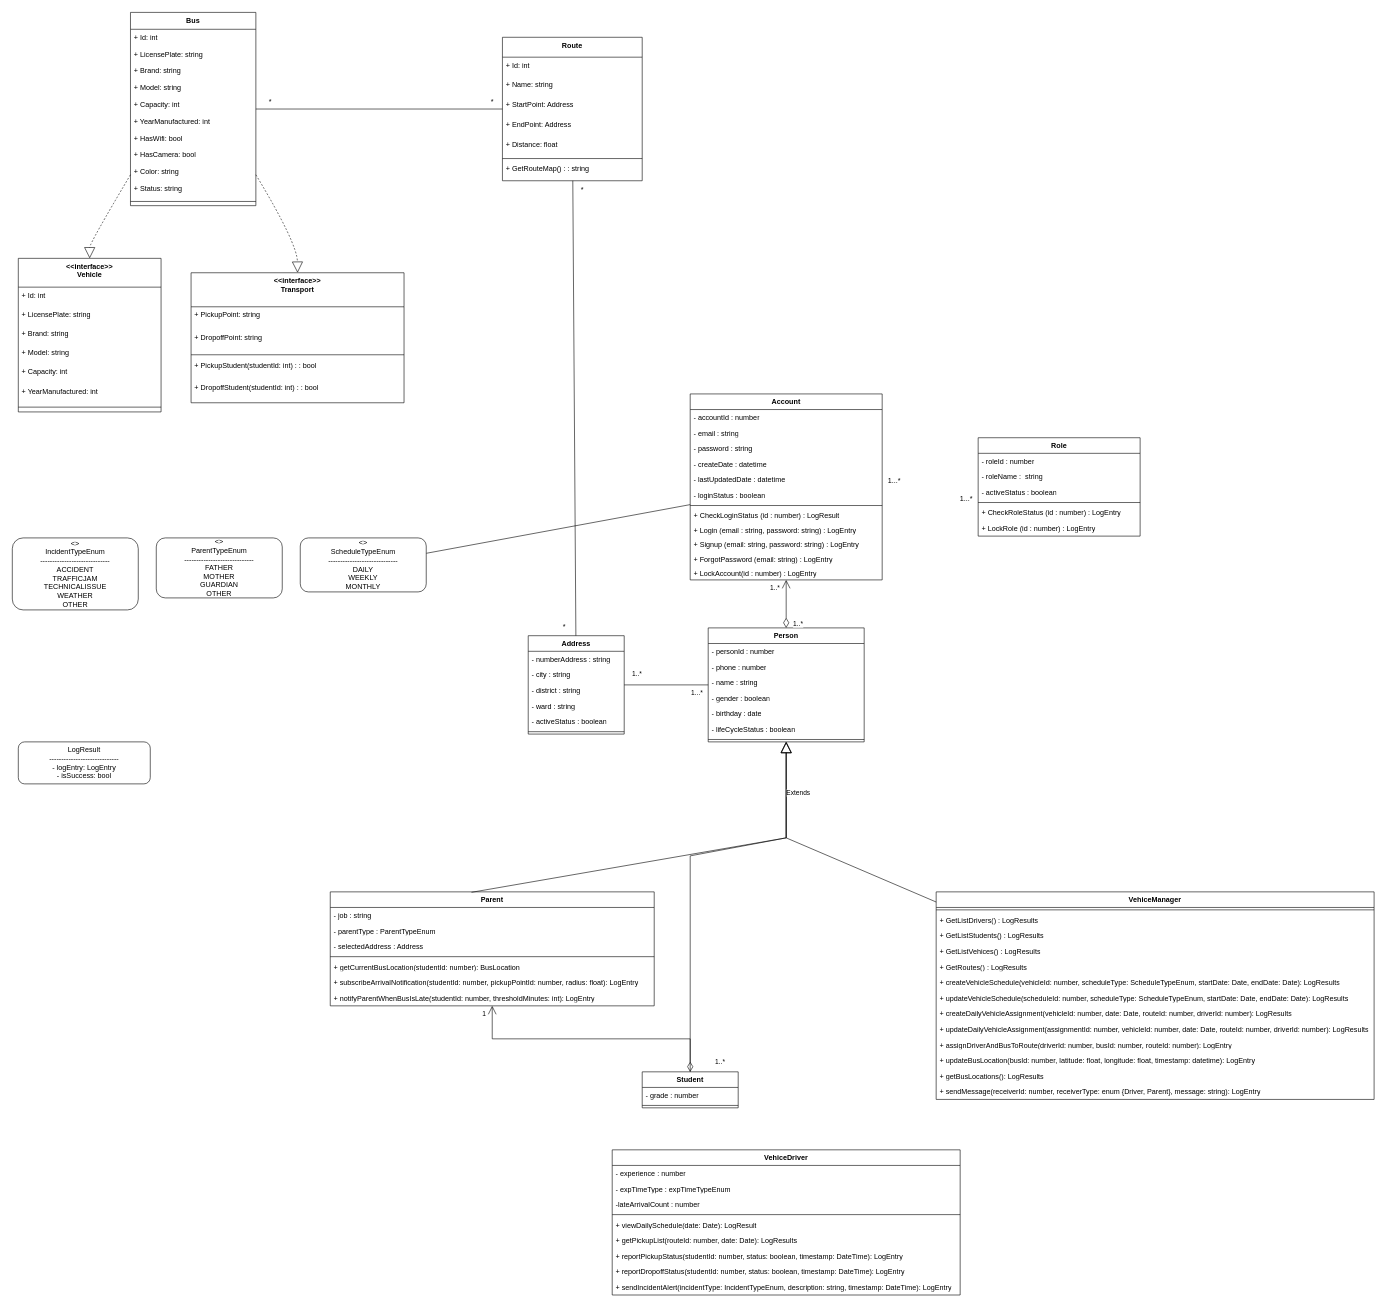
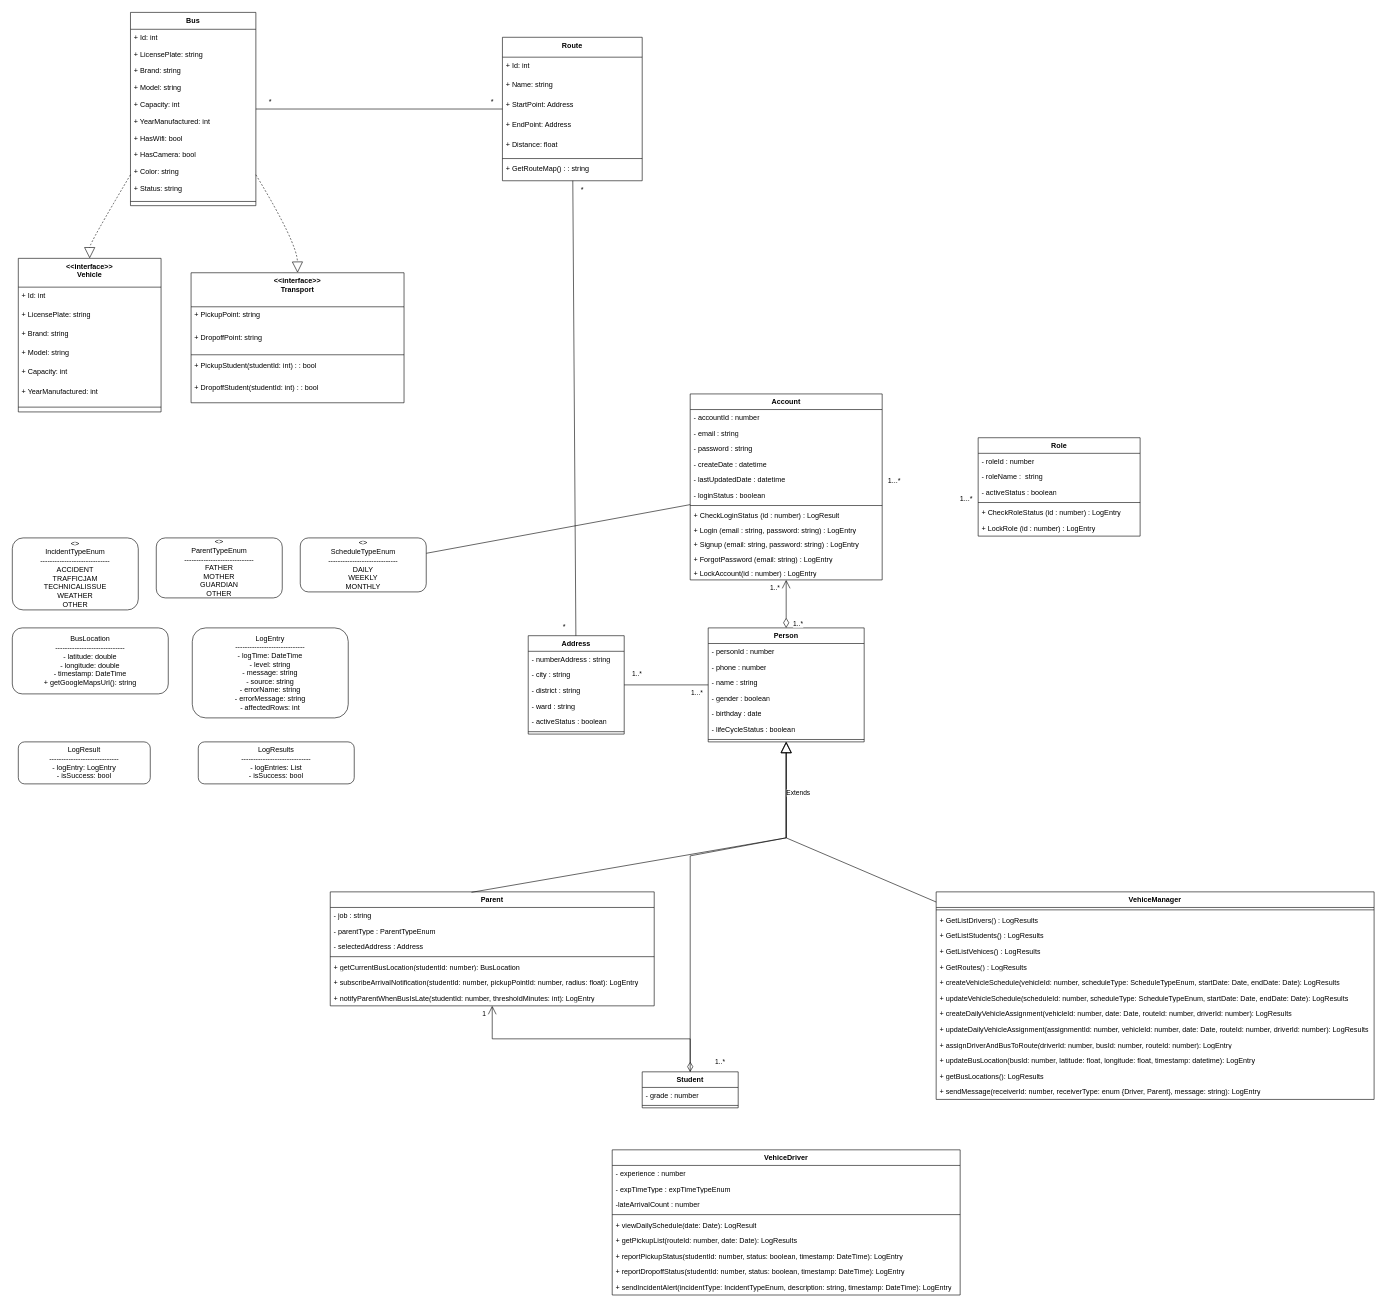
+ <mxCell id="90" value="BusLocation&#10;-----------------------------&#10;- latitude: double&#10;- longitude: double&#10;- timestamp: DateTime&#10;+ getGoogleMapsUrl(): string" style="rounded=1;whiteSpace=wrap;html=1;" vertex="1" parent="1"><mxGeometry x="20" y="1046" width="260" height="110" as="geometry" /></mxCell>
+ <mxCell id="91" value="LogEntry&#10;-----------------------------&#10;- logTime: DateTime&#10;- level: string&#10;- message: string&#10;- source: string&#10;- errorName: string&#10;- errorMessage: string&#10;- affectedRows: int" style="rounded=1;whiteSpace=wrap;html=1;" vertex="1" parent="1"><mxGeometry x="320" y="1046" width="260" height="150" as="geometry" /></mxCell>
+ <mxCell id="93" value="LogResults&#10;-----------------------------&#10;- logEntries: List&lt;LogEntry&gt;&#10;- isSuccess: bool" style="rounded=1;whiteSpace=wrap;html=1;" vertex="1" parent="1"><mxGeometry x="330" y="1236" width="260" height="70" as="geometry" /></mxCell>
